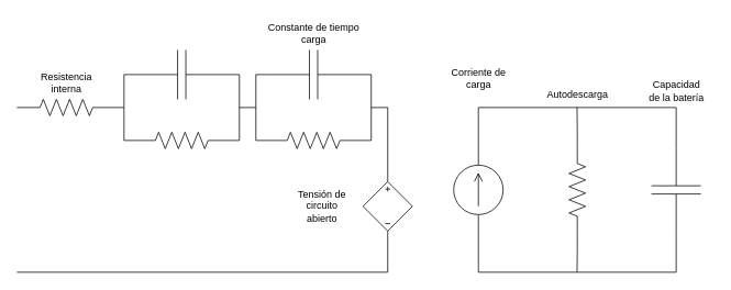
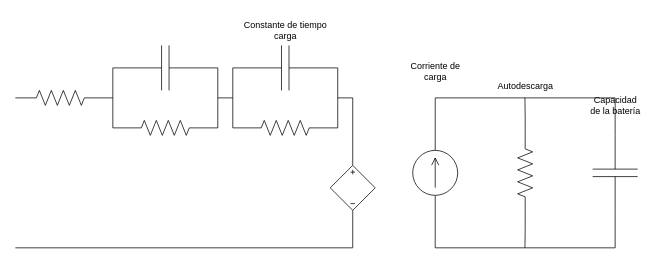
- <mxCell id="24" value="Resistencia&lt;br&gt;interna" style="text;html=1;align=center;verticalAlign=middle;resizable=0;points=[];autosize=1;strokeColor=none;fillColor=none;" vertex="1" parent="1"><mxGeometry x="35" y="80" width="90" height="40" as="geometry" /></mxCell>
- <mxCell id="27" value="Capacidad&lt;br&gt;de la batería" style="text;html=1;align=center;verticalAlign=middle;resizable=0;points=[];autosize=1;strokeColor=none;fillColor=none;" vertex="1" parent="1"><mxGeometry x="775" y="90" width="90" height="40" as="geometry" /></mxCell>
+ <mxCell id="27" value="Capacidad&lt;br&gt;de la batería" style="text;html=1;align=center;verticalAlign=middle;resizable=0;points=[];autosize=1;strokeColor=none;fillColor=none;" vertex="1" parent="1"><mxGeometry x="775" y="120" width="90" height="40" as="geometry" /></mxCell>
- <mxCell id="26" value="Tensión de&lt;br&gt;circuito&lt;br&gt;abierto" style="text;html=1;align=center;verticalAlign=middle;resizable=0;points=[];autosize=1;strokeColor=none;fillColor=none;" vertex="1" parent="1"><mxGeometry x="349.97" y="220" width="80" height="60" as="geometry" /></mxCell>
